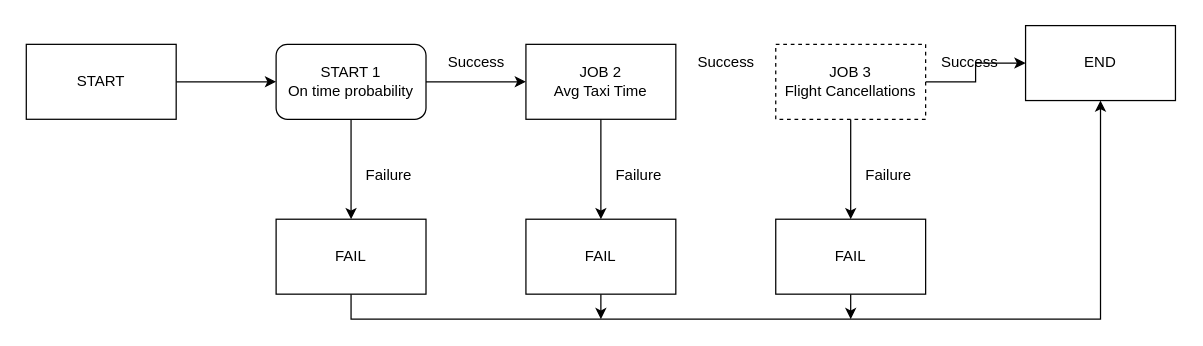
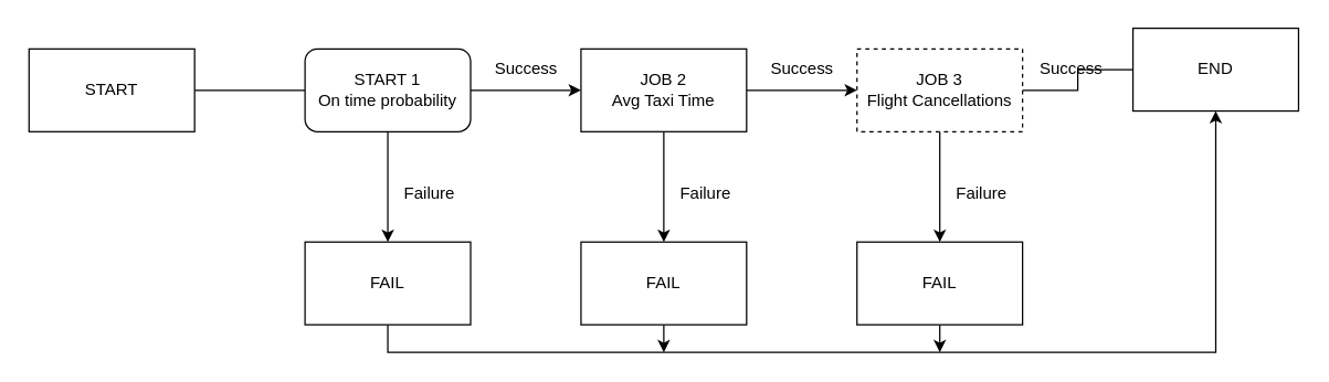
- <mxCell id="10" style="edgeStyle=orthogonalEdgeStyle;rounded=0;orthogonalLoop=1;jettySize=auto;html=1;exitX=1;exitY=0.5;exitDx=0;exitDy=0;entryX=0;entryY=0.5;entryDx=0;entryDy=0;strokeColor=light-dark(#000000,#33FF33);" edge="1" parent="1" source="12" target="13"><mxGeometry relative="1" as="geometry" /></mxCell>
+ <mxCell id="10" style="edgeStyle=orthogonalEdgeStyle;rounded=0;orthogonalLoop=1;jettySize=auto;html=1;exitX=1;exitY=0.5;exitDx=0;exitDy=0;entryX=0;entryY=0.5;entryDx=0;entryDy=0;strokeColor=light-dark(#000000,#33FF33);endArrow=none;" edge="1" parent="1" source="12" target="13"><mxGeometry relative="1" as="geometry" /></mxCell>
- <mxCell id="2" style="edgeStyle=orthogonalEdgeStyle;rounded=0;orthogonalLoop=1;jettySize=auto;html=1;exitX=1;exitY=0.5;exitDx=0;exitDy=0;entryX=0;entryY=0.5;entryDx=0;entryDy=0;strokeColor=light-dark(#000000,#66FF66);" edge="1" parent="1" source="3" target="6"><mxGeometry relative="1" as="geometry" /></mxCell>
+ <mxCell id="2" style="edgeStyle=orthogonalEdgeStyle;rounded=0;orthogonalLoop=1;jettySize=auto;html=1;exitX=1;exitY=0.5;exitDx=0;exitDy=0;entryX=0;entryY=0.5;entryDx=0;entryDy=0;strokeColor=light-dark(#000000,#66FF66);endArrow=none;" edge="1" parent="1" source="3" target="6"><mxGeometry relative="1" as="geometry" /></mxCell>
+ <mxCell id="7" style="edgeStyle=orthogonalEdgeStyle;rounded=0;orthogonalLoop=1;jettySize=auto;html=1;exitX=1;exitY=0.5;exitDx=0;exitDy=0;entryX=0;entryY=0.5;entryDx=0;entryDy=0;strokeColor=light-dark(#000000,#33FF33);" edge="1" parent="1" source="9" target="12"><mxGeometry relative="1" as="geometry" /></mxCell>
